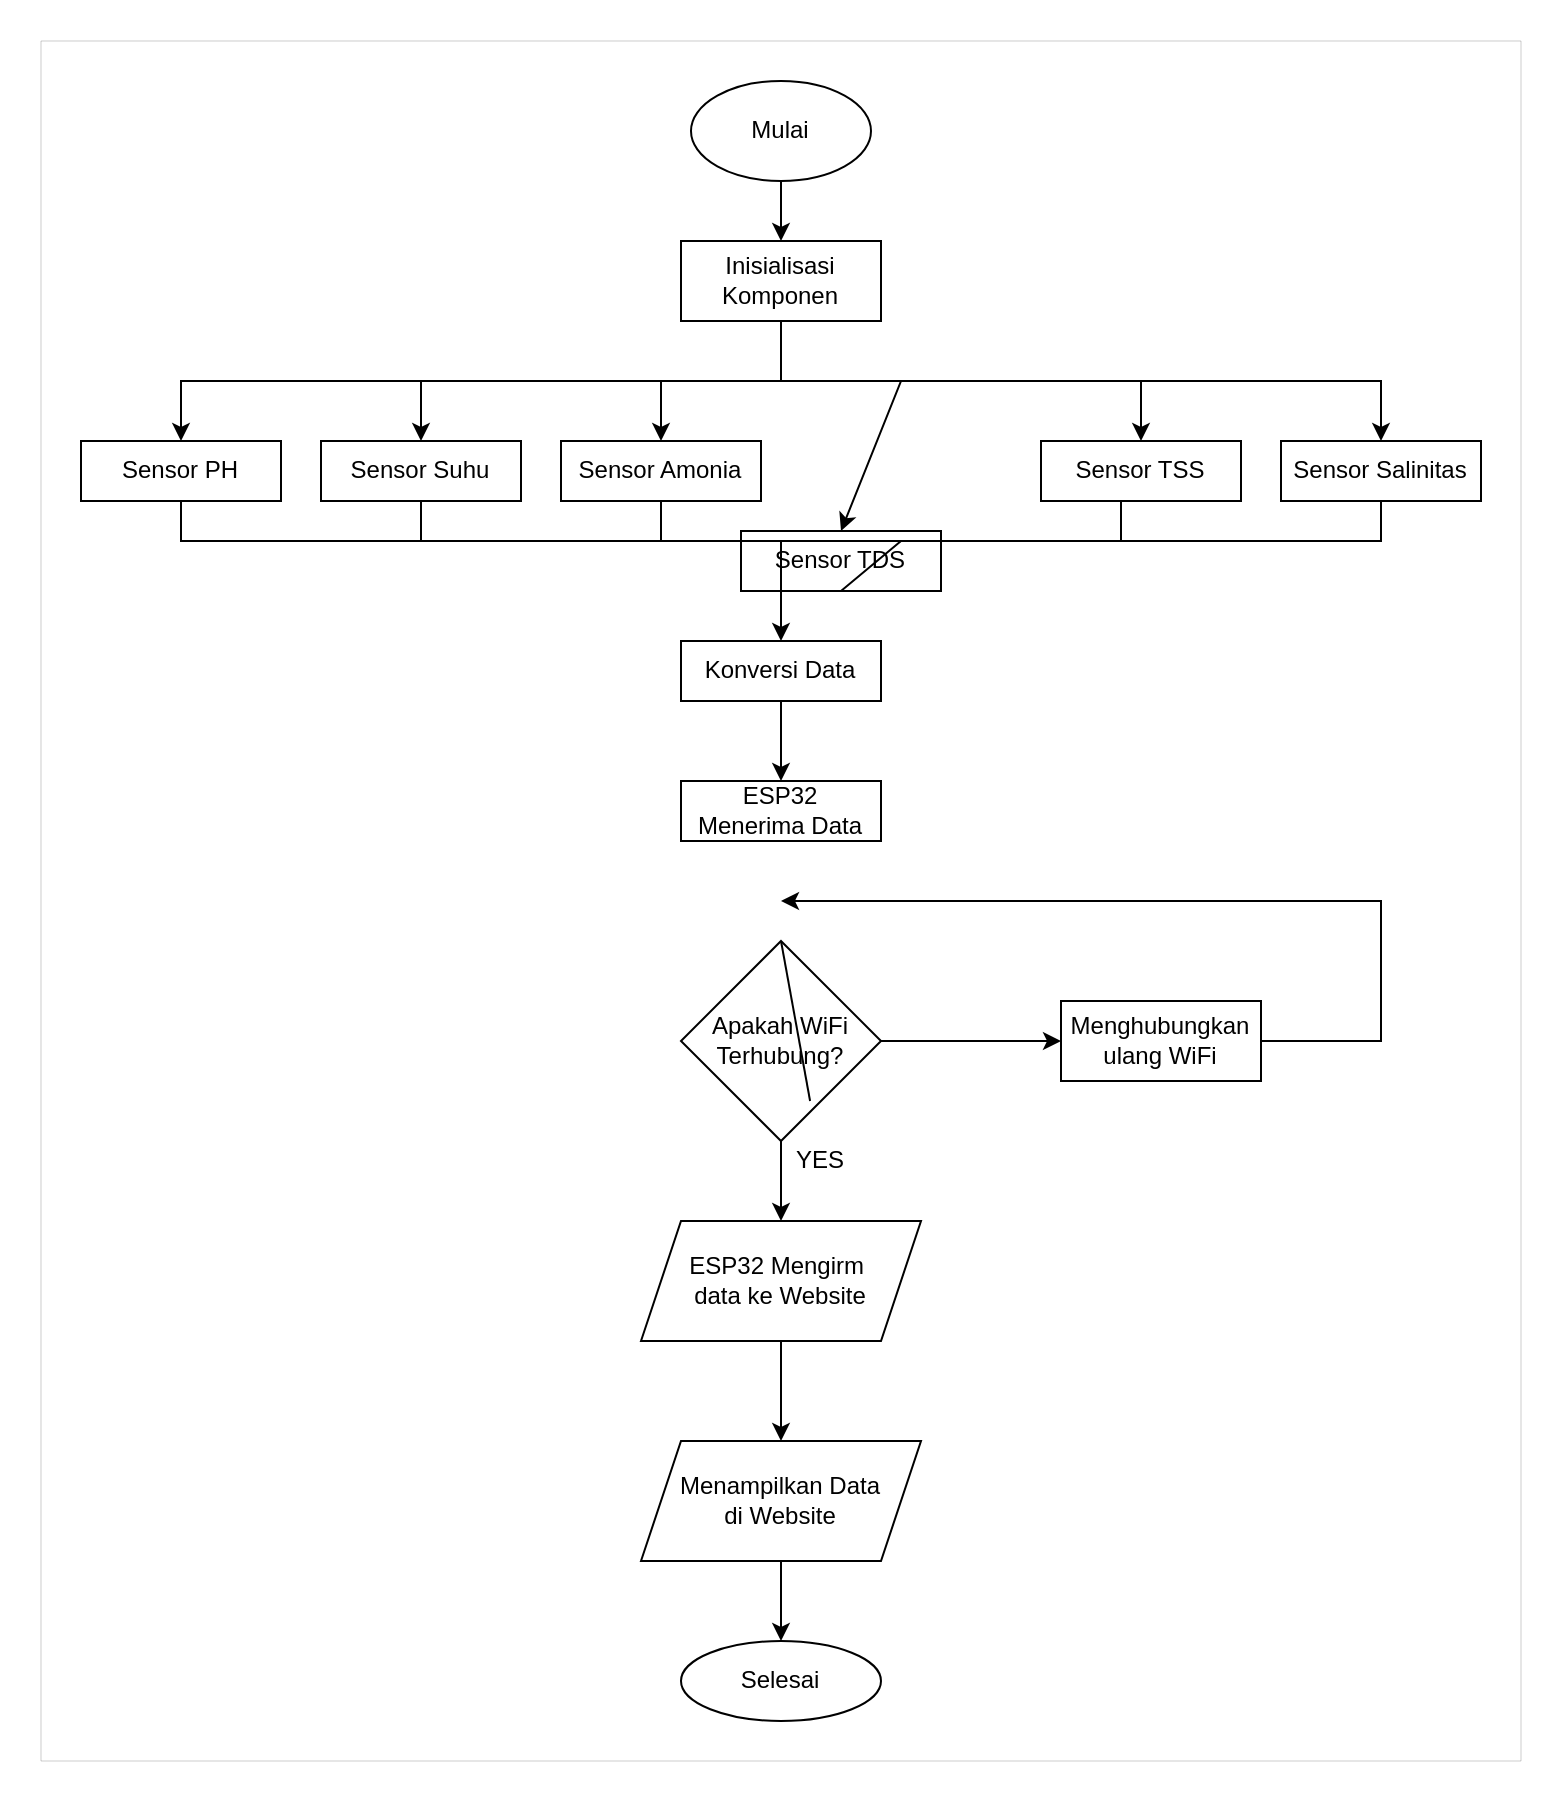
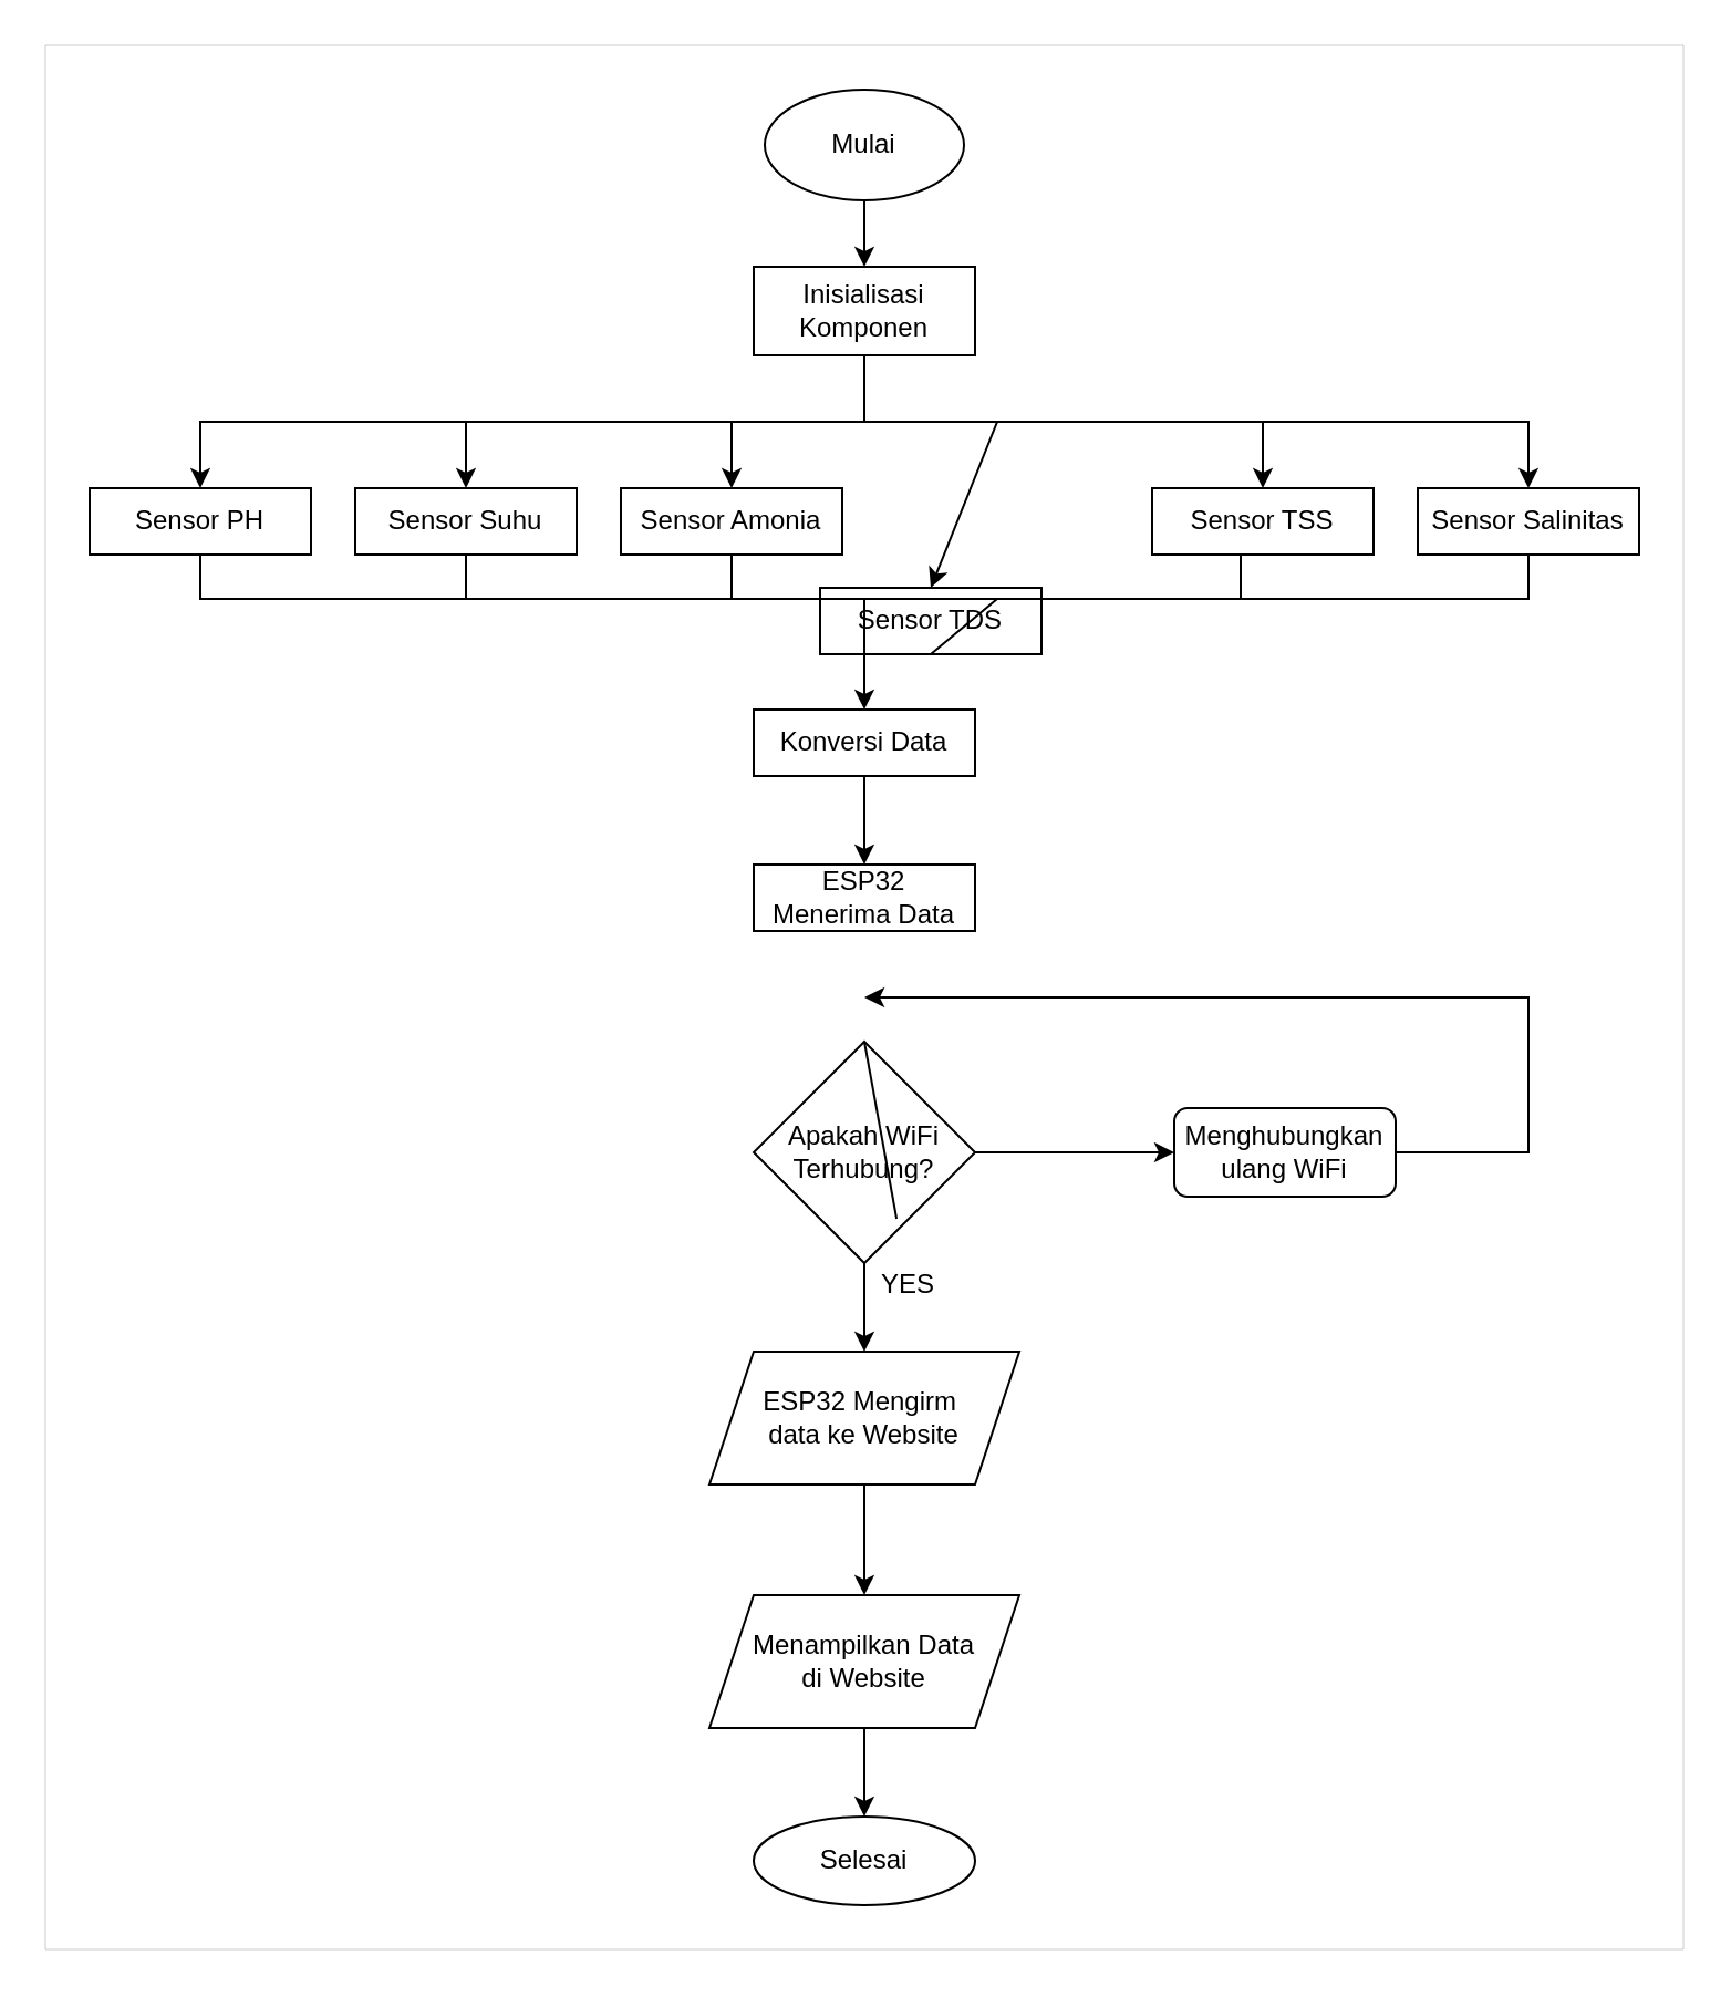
- <mxCell id="34" value="Menghubungkan&lt;br&gt;ulang WiFi" style="rounded=0;whiteSpace=wrap;html=1;" vertex="1" parent="1"><mxGeometry x="530" y="500" width="100" height="40" as="geometry" /></mxCell>
+ <mxCell id="34" value="Menghubungkan&lt;br&gt;ulang WiFi" style="whiteSpace=wrap;html=1;rounded=1;" vertex="1" parent="1"><mxGeometry x="530" y="500" width="100" height="40" as="geometry" /></mxCell>
